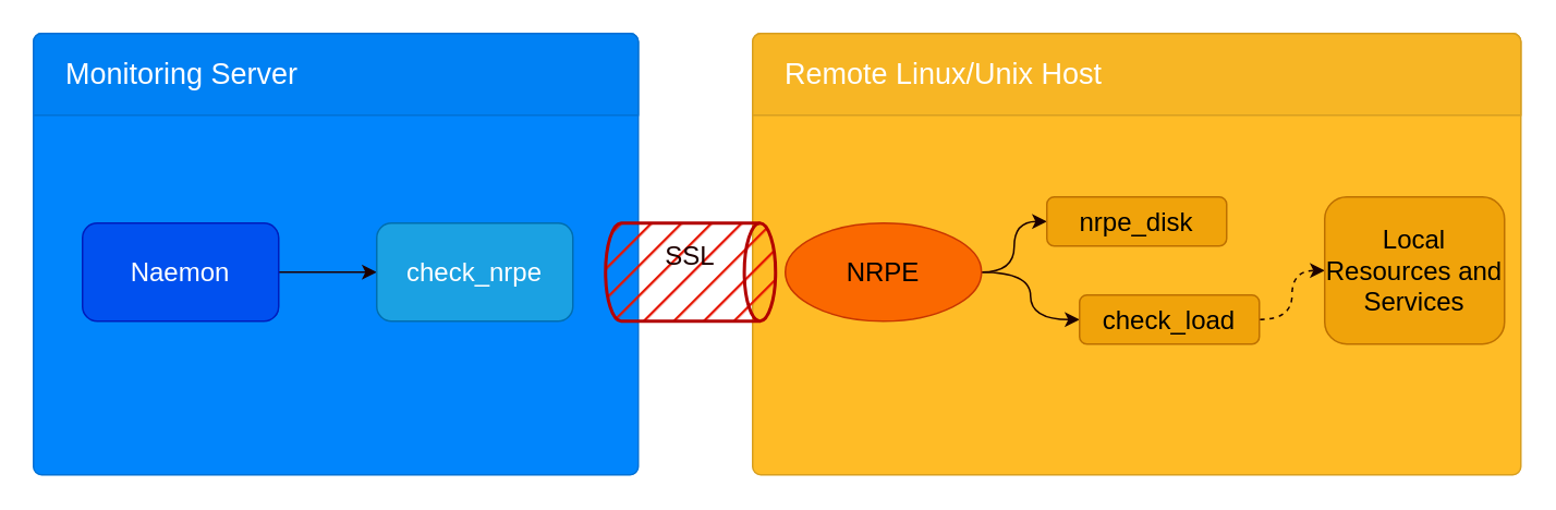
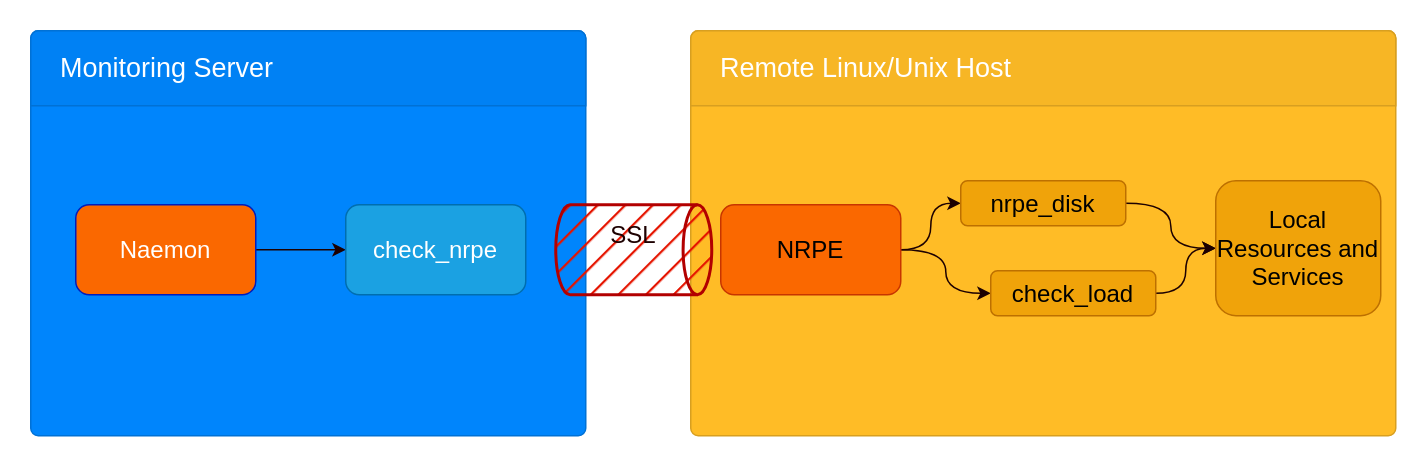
+ <mxCell id="12" style="edgeStyle=orthogonalEdgeStyle;rounded=0;orthogonalLoop=1;jettySize=auto;html=1;entryX=0;entryY=0.5;entryDx=0;entryDy=0;curved=1;strokeColor=#1D0101;" parent="7" source="13" target="16" edge="1"><mxGeometry relative="1" as="geometry" /></mxCell>
- <mxCell id="5" value="&lt;font style=&quot;font-size: 16px;&quot;&gt;Naemon&lt;/font&gt;" style="rounded=1;whiteSpace=wrap;html=1;fillColor=#0050ef;fontColor=#ffffff;strokeColor=#001DBC;fontSize=16;" parent="2" vertex="1"><mxGeometry x="30" y="116" width="120" height="60" as="geometry" /></mxCell>
+ <mxCell id="5" value="&lt;font style=&quot;font-size: 16px;&quot;&gt;Naemon&lt;/font&gt;" style="rounded=1;whiteSpace=wrap;html=1;fillColor=#fa6800;fontColor=#ffffff;strokeColor=#001DBC;fontSize=16;" parent="2" vertex="1"><mxGeometry x="30" y="116" width="120" height="60" as="geometry" /></mxCell>
- <mxCell id="11" value="&lt;font style=&quot;font-size: 16px;&quot;&gt;NRPE&lt;/font&gt;" style="ellipse;whiteSpace=wrap;html=1;fillColor=#fa6800;fontColor=#000000;strokeColor=#C73500;fontSize=16;" parent="7" vertex="1"><mxGeometry x="20" y="116" width="120" height="60" as="geometry" /></mxCell>
+ <mxCell id="11" value="&lt;font style=&quot;font-size: 16px;&quot;&gt;NRPE&lt;/font&gt;" style="rounded=1;whiteSpace=wrap;html=1;fillColor=#fa6800;fontColor=#000000;strokeColor=#C73500;fontSize=16;" parent="7" vertex="1"><mxGeometry x="20" y="116" width="120" height="60" as="geometry" /></mxCell>
- <mxCell id="14" style="edgeStyle=orthogonalEdgeStyle;rounded=0;orthogonalLoop=1;jettySize=auto;html=1;curved=1;strokeColor=#1D0101;dashed=1;" parent="7" source="15" target="16" edge="1"><mxGeometry relative="1" as="geometry" /></mxCell>
+ <mxCell id="14" style="edgeStyle=orthogonalEdgeStyle;rounded=0;orthogonalLoop=1;jettySize=auto;html=1;curved=1;strokeColor=#1D0101;" parent="7" source="15" target="16" edge="1"><mxGeometry relative="1" as="geometry" /></mxCell>
